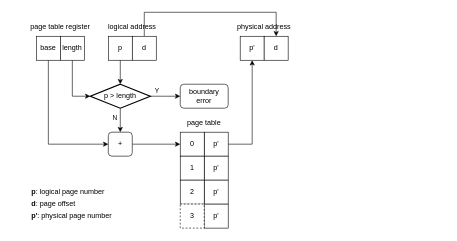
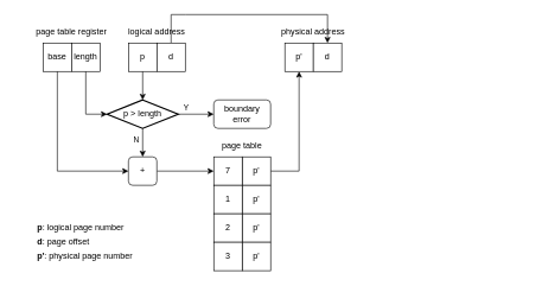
- <mxCell id="39" value="0" style="rounded=0;whiteSpace=wrap;html=1;" vertex="1" parent="34"><mxGeometry width="40" height="40" as="geometry" /></mxCell>
+ <mxCell id="39" value="7" style="rounded=0;whiteSpace=wrap;html=1;" vertex="1" parent="34"><mxGeometry width="40" height="40" as="geometry" /></mxCell>
- <mxCell id="42" value="3" style="rounded=0;whiteSpace=wrap;html=1;dashed=1;" vertex="1" parent="34"><mxGeometry y="120" width="40" height="40" as="geometry" /></mxCell>
+ <mxCell id="42" value="3" style="rounded=0;whiteSpace=wrap;html=1;" vertex="1" parent="34"><mxGeometry y="120" width="40" height="40" as="geometry" /></mxCell>
